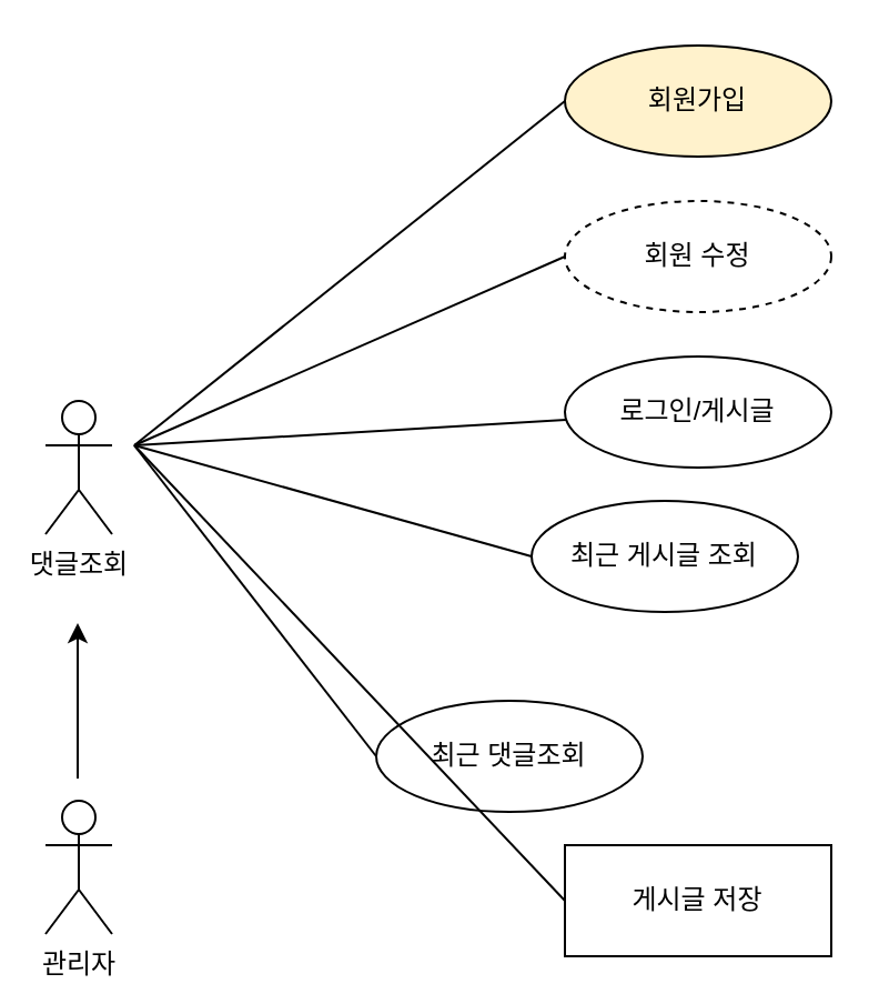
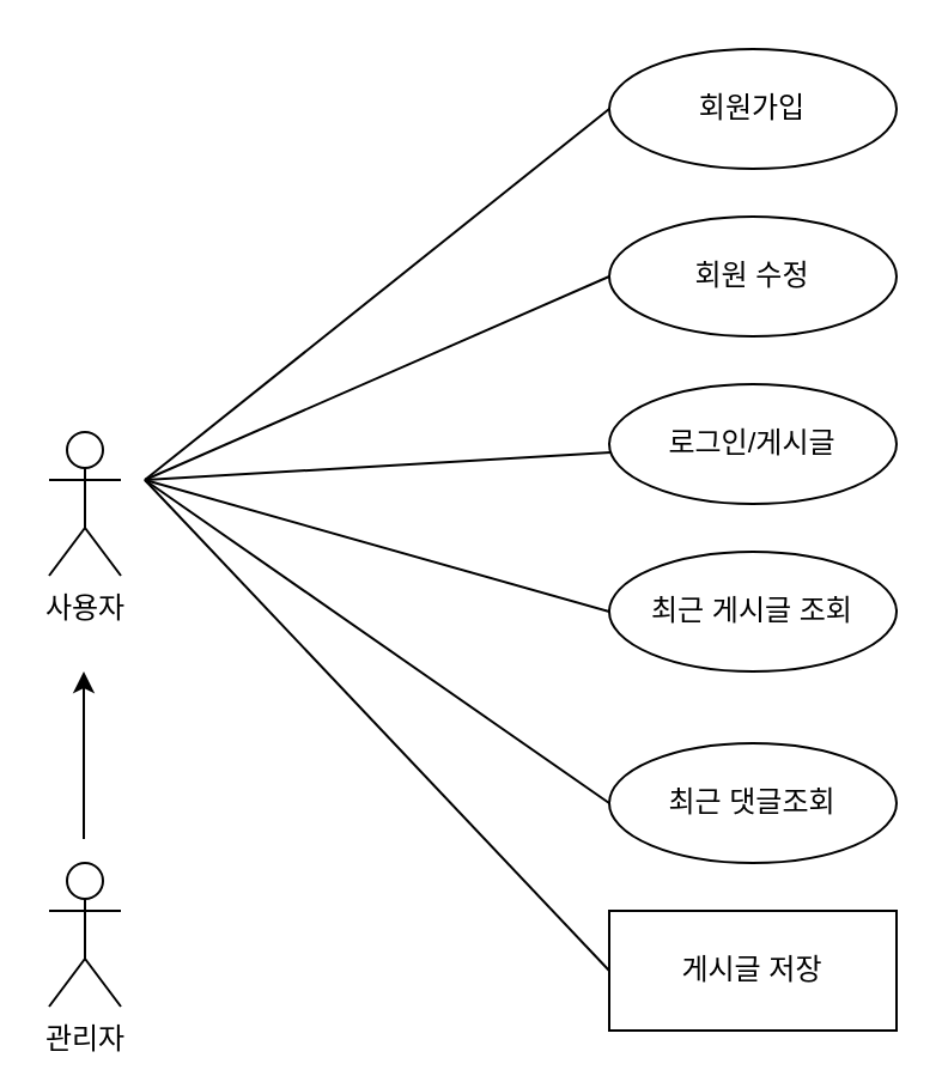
- <mxCell id="3" value="회원가입" style="ellipse;whiteSpace=wrap;html=1;fillColor=#fff2cc;" vertex="1" parent="1"><mxGeometry x="254" y="20" width="120" height="50" as="geometry" /></mxCell>
+ <mxCell id="3" value="회원가입" style="ellipse;whiteSpace=wrap;html=1;" vertex="1" parent="1"><mxGeometry x="254" y="20" width="120" height="50" as="geometry" /></mxCell>
- <mxCell id="5" value="회원 수정" style="ellipse;whiteSpace=wrap;html=1;dashed=1;" vertex="1" parent="1"><mxGeometry x="254" y="90" width="120" height="50" as="geometry" /></mxCell>
+ <mxCell id="5" value="회원 수정" style="ellipse;whiteSpace=wrap;html=1;" vertex="1" parent="1"><mxGeometry x="254" y="90" width="120" height="50" as="geometry" /></mxCell>
- <mxCell id="6" value="최근 게시글 조회" style="ellipse;whiteSpace=wrap;html=1;" vertex="1" parent="1"><mxGeometry x="239" y="225" width="120" height="50" as="geometry" /></mxCell>
+ <mxCell id="6" value="최근 게시글 조회" style="ellipse;whiteSpace=wrap;html=1;" vertex="1" parent="1"><mxGeometry x="254" y="230" width="120" height="50" as="geometry" /></mxCell>
- <mxCell id="2" value="댓글조회&lt;div&gt;&lt;br&gt;&lt;/div&gt;" style="shape=umlActor;verticalLabelPosition=bottom;verticalAlign=top;html=1;outlineConnect=0;" vertex="1" parent="1"><mxGeometry x="20" y="180" width="30" height="60" as="geometry" /></mxCell>
+ <mxCell id="2" value="사용자&lt;div&gt;&lt;br&gt;&lt;/div&gt;" style="shape=umlActor;verticalLabelPosition=bottom;verticalAlign=top;html=1;outlineConnect=0;" vertex="1" parent="1"><mxGeometry x="20" y="180" width="30" height="60" as="geometry" /></mxCell>
- <mxCell id="7" value="최근 댓글조회" style="ellipse;whiteSpace=wrap;html=1;" vertex="1" parent="1"><mxGeometry x="169" y="315" width="120" height="50" as="geometry" /></mxCell>
+ <mxCell id="7" value="최근 댓글조회" style="ellipse;whiteSpace=wrap;html=1;" vertex="1" parent="1"><mxGeometry x="254" y="310" width="120" height="50" as="geometry" /></mxCell>
